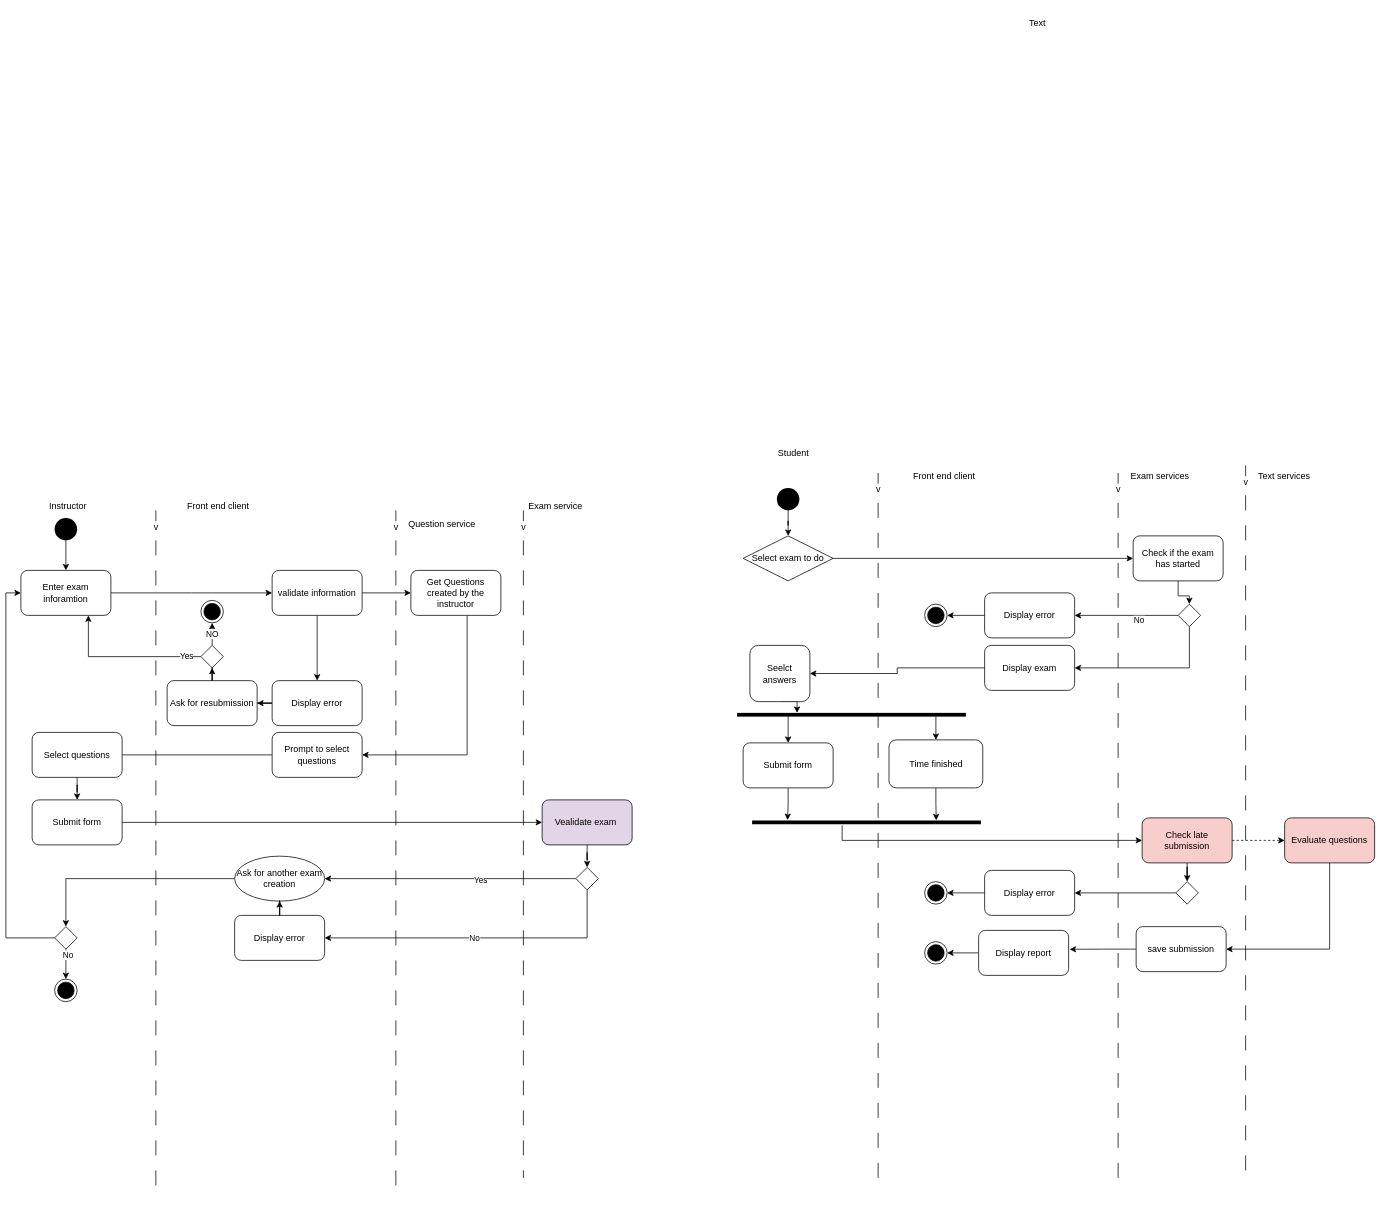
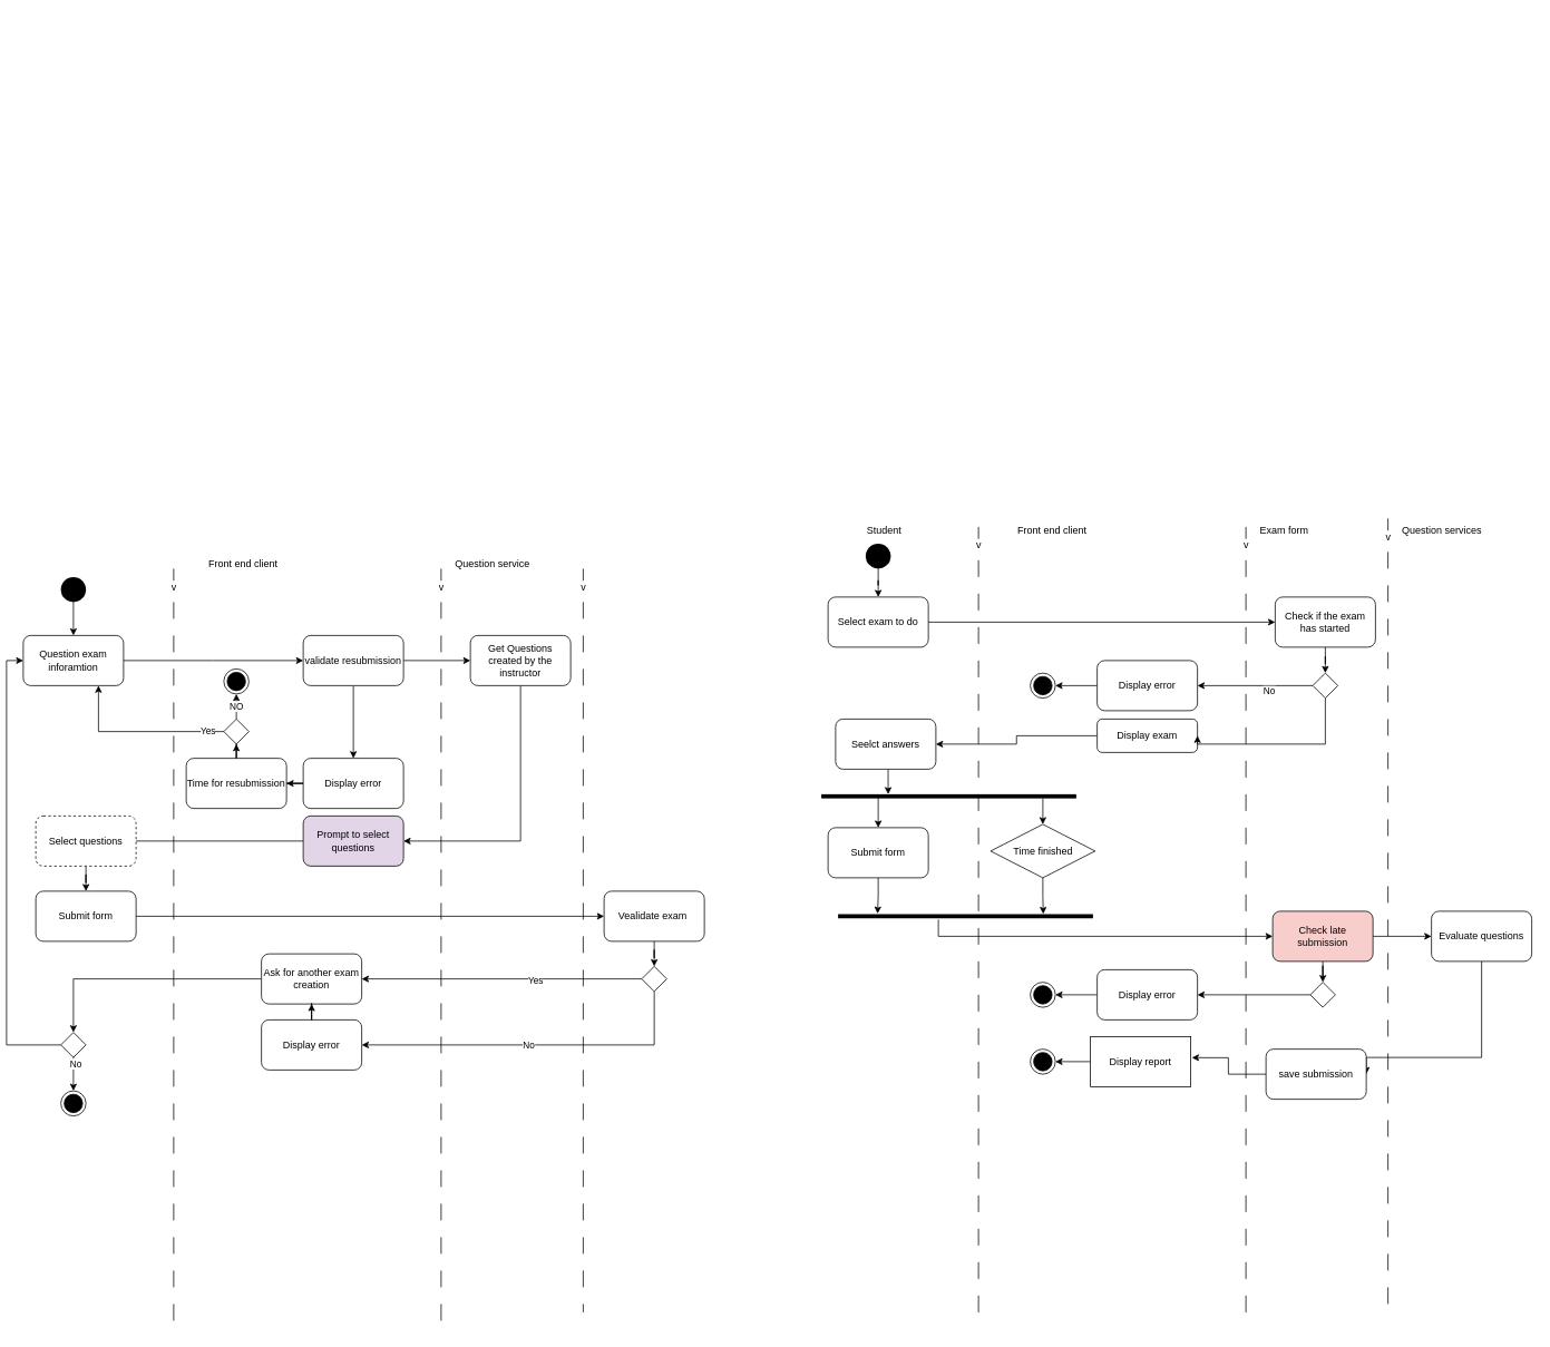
- <mxCell id="89" value="Text" style="text;html=1;align=center;verticalAlign=middle;resizable=0;points=[];autosize=1;strokeColor=none;" vertex="1" parent="1"><mxGeometry x="1355" y="20" width="40" height="20" as="geometry" /></mxCell>
- <mxCell id="51" value="Student" style="text;align=right;" vertex="1" parent="1"><mxGeometry x="1013" y="590" width="60" height="20" as="geometry" /></mxCell>
+ <mxCell id="51" value="Student" style="text;align=right;" vertex="1" parent="1"><mxGeometry x="1013" y="620" width="60" height="20" as="geometry" /></mxCell>
- <mxCell id="65" value="Exam services" style="text;align=left;" vertex="1" parent="1"><mxGeometry x="1498" y="620" width="110" height="20" as="geometry" /></mxCell>
+ <mxCell id="65" value="Exam form" style="text;align=left;" vertex="1" parent="1"><mxGeometry x="1498" y="620" width="110" height="20" as="geometry" /></mxCell>
- <mxCell id="74" value="Text services" style="text;align=left;" vertex="1" parent="1"><mxGeometry x="1668" y="620" width="110" height="20" as="geometry" /></mxCell>
+ <mxCell id="74" value="Question services" style="text;align=left;" vertex="1" parent="1"><mxGeometry x="1668" y="620" width="110" height="20" as="geometry" /></mxCell>
- <mxCell id="3" value="Instructor" style="text;align=right;" vertex="1" parent="1"><mxGeometry x="50" y="660" width="60" height="20" as="geometry" /></mxCell>
- <mxCell id="33" value="Exam service" style="text;align=left;" vertex="1" parent="1"><mxGeometry x="695" y="660" width="110" height="20" as="geometry" /></mxCell>
- <mxCell id="25" value="Question service" style="text;align=left;" vertex="1" parent="1"><mxGeometry x="535" y="685" width="110" height="20" as="geometry" /></mxCell>
+ <mxCell id="25" value="Question service" style="text;align=left;" vertex="1" parent="1"><mxGeometry x="535" y="660" width="110" height="20" as="geometry" /></mxCell>
- <mxCell id="54" value="Select exam to do" style="rhombus;whiteSpace=wrap;html=1;" vertex="1" parent="1"><mxGeometry x="983" y="714" width="120" height="60" as="geometry" /></mxCell>
+ <mxCell id="54" value="Select exam to do" style="rounded=1;whiteSpace=wrap;html=1;" vertex="1" parent="1"><mxGeometry x="983" y="714" width="120" height="60" as="geometry" /></mxCell>
- <mxCell id="67" value="Check if the exam has started" style="rounded=1;whiteSpace=wrap;html=1;" vertex="1" parent="1"><mxGeometry x="1503" y="714" width="120" height="60" as="geometry" /></mxCell>
+ <mxCell id="67" value="Check if the exam has started" style="rounded=1;whiteSpace=wrap;html=1;" vertex="1" parent="1"><mxGeometry x="1518" y="714" width="120" height="60" as="geometry" /></mxCell>
- <mxCell id="6" value="Enter exam inforamtion" style="rounded=1;whiteSpace=wrap;html=1;" vertex="1" parent="1"><mxGeometry x="20" y="760" width="120" height="60" as="geometry" /></mxCell>
+ <mxCell id="6" value="Question exam inforamtion" style="rounded=1;whiteSpace=wrap;html=1;" vertex="1" parent="1"><mxGeometry x="20" y="760" width="120" height="60" as="geometry" /></mxCell>
- <mxCell id="11" value="validate information" style="rounded=1;whiteSpace=wrap;html=1;" vertex="1" parent="1"><mxGeometry x="355" y="760" width="120" height="60" as="geometry" /></mxCell>
+ <mxCell id="11" value="validate resubmission" style="rounded=1;whiteSpace=wrap;html=1;" vertex="1" parent="1"><mxGeometry x="355" y="760" width="120" height="60" as="geometry" /></mxCell>
- <mxCell id="27" value="Get Questions created by the instructor" style="rounded=1;whiteSpace=wrap;html=1;" vertex="1" parent="1"><mxGeometry x="540" y="760" width="120" height="60" as="geometry" /></mxCell>
+ <mxCell id="27" value="Get Questions created by the instructor" style="rounded=1;whiteSpace=wrap;html=1;" vertex="1" parent="1"><mxGeometry x="555" y="760" width="120" height="60" as="geometry" /></mxCell>
- <mxCell id="69" value="Display exam" style="rounded=1;whiteSpace=wrap;html=1;" vertex="1" parent="1"><mxGeometry x="1305" y="860" width="120" height="60" as="geometry" /></mxCell>
+ <mxCell id="69" value="Display exam" style="rounded=1;whiteSpace=wrap;html=1;" vertex="1" parent="1"><mxGeometry x="1305" y="860" width="120" height="40" as="geometry" /></mxCell>
- <mxCell id="58" value="Seelct answers" style="rounded=1;whiteSpace=wrap;html=1;" vertex="1" parent="1"><mxGeometry x="992" y="860" width="80" height="75" as="geometry" /></mxCell>
+ <mxCell id="58" value="Seelct answers" style="rounded=1;whiteSpace=wrap;html=1;" vertex="1" parent="1"><mxGeometry x="992" y="860" width="120" height="60" as="geometry" /></mxCell>
- <mxCell id="44" value="Ask for resubmission" style="rounded=1;whiteSpace=wrap;html=1;" vertex="1" parent="1"><mxGeometry x="215" y="907" width="120" height="60" as="geometry" /></mxCell>
+ <mxCell id="44" value="Time for resubmission" style="rounded=1;whiteSpace=wrap;html=1;" vertex="1" parent="1"><mxGeometry x="215" y="907" width="120" height="60" as="geometry" /></mxCell>
- <mxCell id="13" value="Select questions" style="rounded=1;whiteSpace=wrap;html=1;" vertex="1" parent="1"><mxGeometry x="35" y="976" width="120" height="60" as="geometry" /></mxCell>
+ <mxCell id="13" value="Select questions" style="rounded=1;whiteSpace=wrap;html=1;dashed=1;" vertex="1" parent="1"><mxGeometry x="35" y="976" width="120" height="60" as="geometry" /></mxCell>
- <mxCell id="29" value="Prompt to select questions" style="rounded=1;whiteSpace=wrap;html=1;" vertex="1" parent="1"><mxGeometry x="355" y="976" width="120" height="60" as="geometry" /></mxCell>
+ <mxCell id="29" value="Prompt to select questions" style="rounded=1;whiteSpace=wrap;html=1;fillColor=#e1d5e7;" vertex="1" parent="1"><mxGeometry x="355" y="976" width="120" height="60" as="geometry" /></mxCell>
- <mxCell id="91" value="Time finished" style="rounded=1;whiteSpace=wrap;html=1;" vertex="1" parent="1"><mxGeometry x="1177.5" y="986" width="125" height="64" as="geometry" /></mxCell>
+ <mxCell id="91" value="Time finished" style="rhombus;whiteSpace=wrap;html=1;" vertex="1" parent="1"><mxGeometry x="1177.5" y="986" width="125" height="64" as="geometry" /></mxCell>
- <mxCell id="31" value="Vealidate exam&amp;nbsp;" style="rounded=1;whiteSpace=wrap;html=1;fillColor=#e1d5e7;" vertex="1" parent="1"><mxGeometry x="715" y="1066" width="120" height="60" as="geometry" /></mxCell>
+ <mxCell id="31" value="Vealidate exam&amp;nbsp;" style="rounded=1;whiteSpace=wrap;html=1;" vertex="1" parent="1"><mxGeometry x="715" y="1066" width="120" height="60" as="geometry" /></mxCell>
- <mxCell id="71" style="edgeStyle=orthogonalEdgeStyle;rounded=0;orthogonalLoop=1;jettySize=auto;html=1;dashed=1;" edge="1" parent="1" source="72" target="62"><mxGeometry relative="1" as="geometry" /></mxCell>
+ <mxCell id="71" style="edgeStyle=orthogonalEdgeStyle;rounded=0;orthogonalLoop=1;jettySize=auto;html=1;" edge="1" parent="1" source="72" target="62"><mxGeometry relative="1" as="geometry" /></mxCell>
- <mxCell id="62" value="Evaluate questions" style="rounded=1;whiteSpace=wrap;html=1;fillColor=#f8cecc;" vertex="1" parent="1"><mxGeometry x="1705" y="1090" width="120" height="60" as="geometry" /></mxCell>
+ <mxCell id="62" value="Evaluate questions" style="rounded=1;whiteSpace=wrap;html=1;" vertex="1" parent="1"><mxGeometry x="1705" y="1090" width="120" height="60" as="geometry" /></mxCell>
- <mxCell id="21" value="Ask for another exam creation" style="ellipse;whiteSpace=wrap;html=1;" vertex="1" parent="1"><mxGeometry x="305" y="1141" width="120" height="60" as="geometry" /></mxCell>
+ <mxCell id="21" value="Ask for another exam creation" style="rounded=1;whiteSpace=wrap;html=1;" vertex="1" parent="1"><mxGeometry x="305" y="1141" width="120" height="60" as="geometry" /></mxCell>
- <mxCell id="96" value="save submission" style="rounded=1;whiteSpace=wrap;html=1;" vertex="1" parent="1"><mxGeometry x="1507" y="1235" width="120" height="60" as="geometry" /></mxCell>
+ <mxCell id="96" value="save submission" style="rounded=1;whiteSpace=wrap;html=1;" vertex="1" parent="1"><mxGeometry x="1507" y="1255" width="120" height="60" as="geometry" /></mxCell>
- <mxCell id="98" value="Display report" style="rounded=1;whiteSpace=wrap;html=1;" vertex="1" parent="1"><mxGeometry x="1297" y="1240" width="120" height="60" as="geometry" /></mxCell>
+ <mxCell id="98" value="Display report" style="whiteSpace=wrap;html=1;rounded=0;" vertex="1" parent="1"><mxGeometry x="1297" y="1240" width="120" height="60" as="geometry" /></mxCell>
